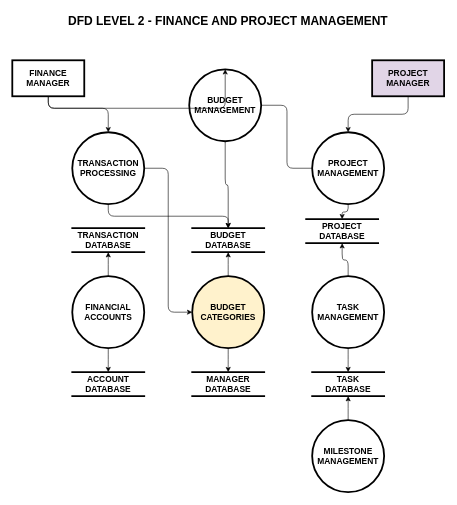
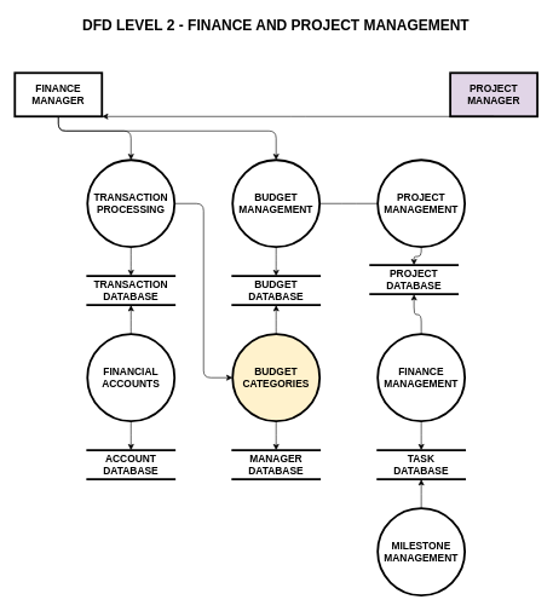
- <mxCell id="5" value="BUDGET&#10;MANAGEMENT" style="ellipse;whiteSpace=wrap;html=1;aspect=fixed;fontSize=14;fontStyle=1;strokeWidth=3;fillColor=#FFFFFF" parent="1" vertex="1"><mxGeometry x="315" y="115" width="120" height="120" as="geometry" /></mxCell>
+ <mxCell id="5" value="BUDGET&#10;MANAGEMENT" style="ellipse;whiteSpace=wrap;html=1;aspect=fixed;fontSize=14;fontStyle=1;strokeWidth=3;fillColor=#FFFFFF" parent="1" vertex="1"><mxGeometry x="320" y="220" width="120" height="120" as="geometry" /></mxCell>
- <mxCell id="19" value="" style="edgeStyle=elbowEdgeStyle;elbow=vertical;exitX=0.5;exitY=1;exitPerimeter=0;entryX=0.5;entryY=0;entryPerimeter=0;fontStyle=1;strokeColor=#000000;strokeWidth=1;html=1;" parent="1" source="3" target="6" edge="1"><mxGeometry width="100" height="100" as="geometry"><mxPoint x="680" y="160" as="sourcePoint" /><mxPoint x="780" y="60" as="targetPoint" /></mxGeometry></mxCell>
+ <mxCell id="19" value="" style="edgeStyle=elbowEdgeStyle;elbow=vertical;exitX=0.5;exitY=1;exitPerimeter=0;fontStyle=1;strokeColor=#000000;strokeWidth=1;html=1;" parent="1" source="3" target="2" edge="1"><mxGeometry width="100" height="100" as="geometry"><mxPoint x="680" y="160" as="sourcePoint" /><mxPoint x="780" y="60" as="targetPoint" /></mxGeometry></mxCell>
- <mxCell id="20" value="" style="edgeStyle=elbowEdgeStyle;elbow=vertical;exitX=0.5;exitY=1;exitPerimeter=0;fontStyle=1;strokeColor=#000000;strokeWidth=1;html=1;" parent="1" source="4" target="8" edge="1"><mxGeometry width="100" height="100" as="geometry"><mxPoint x="180" y="340" as="sourcePoint" /><mxPoint x="280" y="240" as="targetPoint" /></mxGeometry></mxCell>
+ <mxCell id="20" value="" style="edgeStyle=elbowEdgeStyle;elbow=vertical;exitX=0.5;exitY=1;exitPerimeter=0;entryX=0.5;entryY=0;entryPerimeter=0;fontStyle=1;strokeColor=#000000;strokeWidth=1;html=1;" parent="1" source="4" target="7" edge="1"><mxGeometry width="100" height="100" as="geometry"><mxPoint x="180" y="340" as="sourcePoint" /><mxPoint x="280" y="240" as="targetPoint" /></mxGeometry></mxCell>
- <mxCell id="12" value="TASK&#10;MANAGEMENT" style="ellipse;whiteSpace=wrap;html=1;aspect=fixed;fontSize=14;fontStyle=1;strokeWidth=3;fillColor=#FFFFFF" parent="1" vertex="1"><mxGeometry x="520" y="460" width="120" height="120" as="geometry" /></mxCell>
+ <mxCell id="12" value="FINANCE&#10;MANAGEMENT" style="ellipse;whiteSpace=wrap;html=1;aspect=fixed;fontSize=14;fontStyle=1;strokeWidth=3;fillColor=#FFFFFF" parent="1" vertex="1"><mxGeometry x="520" y="460" width="120" height="120" as="geometry" /></mxCell>
